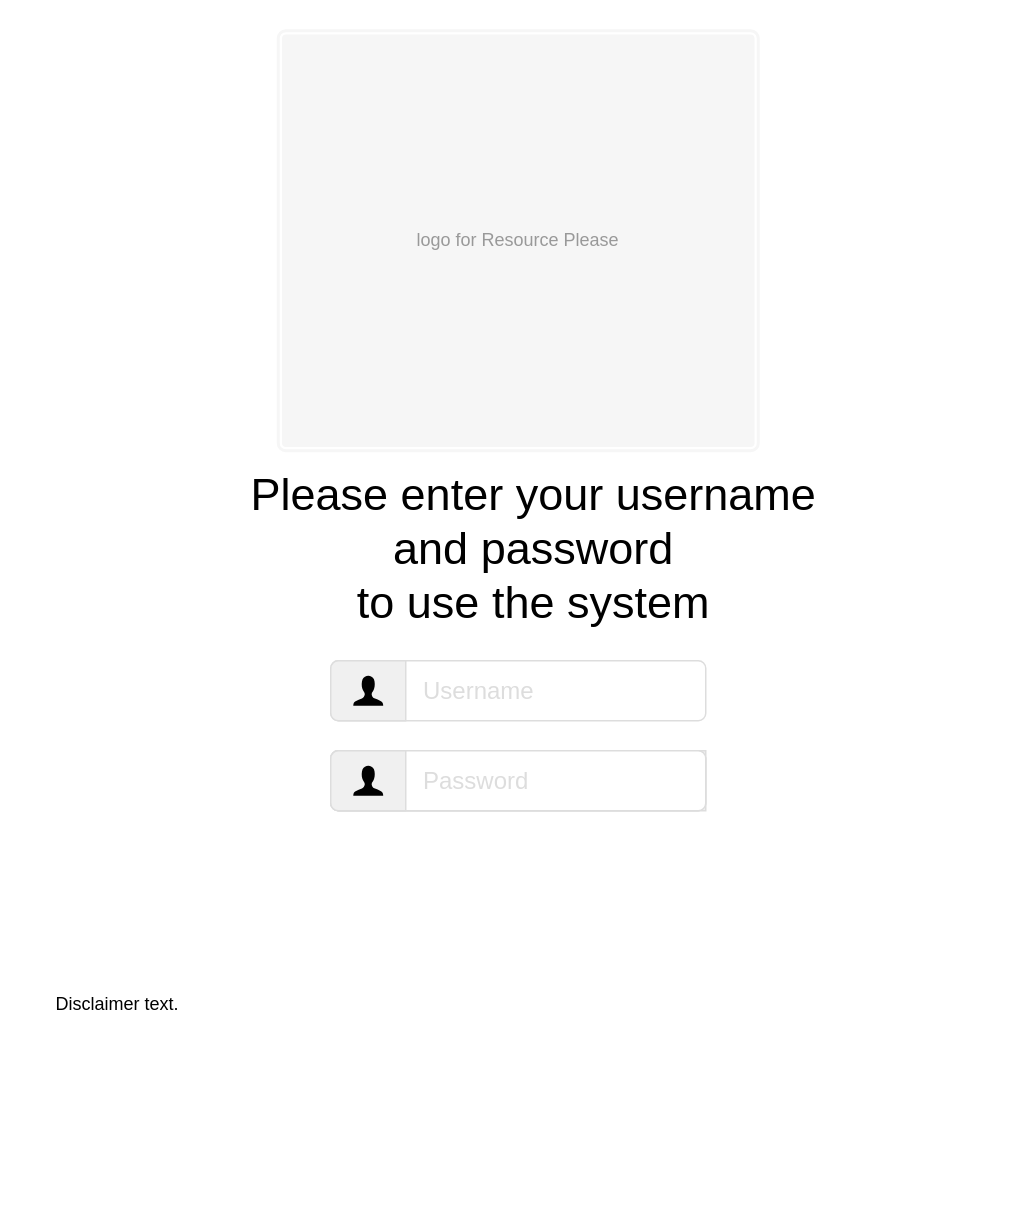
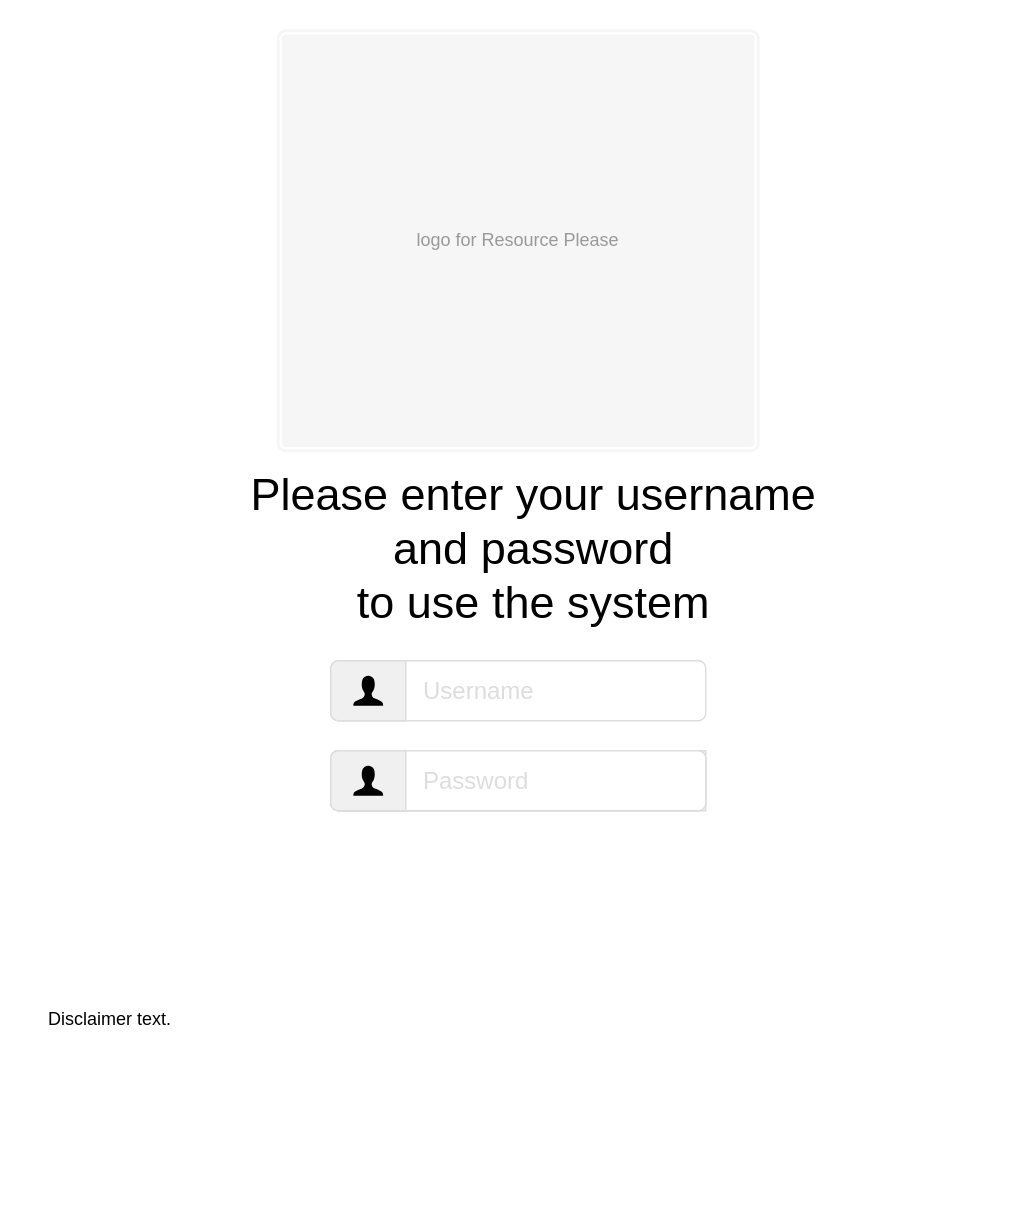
- <mxCell id="13" value="Disclaimer text." style="html=1;shadow=0;dashed=0;shape=mxgraph.bootstrap.rect;strokeColor=none;fillColor=none;fontSize=12;align=left;spacingLeft=10;" vertex="1" parent="1"><mxGeometry x="25" y="554" width="640" height="230" as="geometry" /></mxCell>
+ <mxCell id="13" value="Disclaimer text." style="html=1;shadow=0;dashed=0;shape=mxgraph.bootstrap.rect;strokeColor=none;fillColor=none;fontSize=12;align=left;spacingLeft=10;" vertex="1" parent="1"><mxGeometry x="20" y="564" width="640" height="230" as="geometry" /></mxCell>
